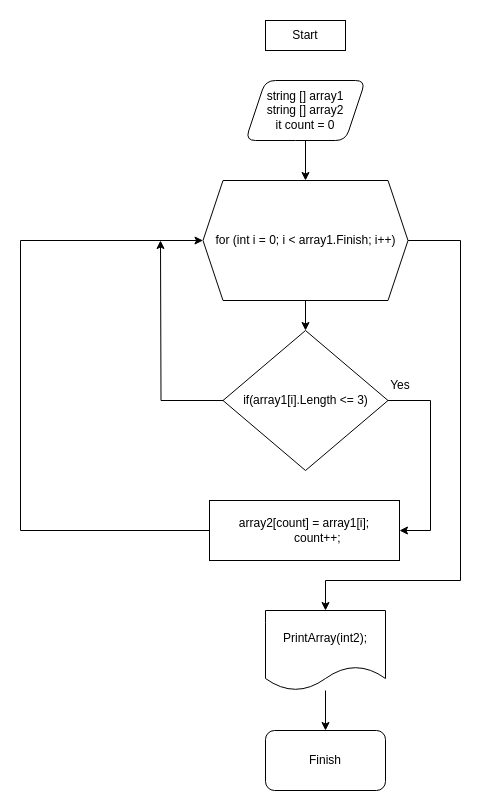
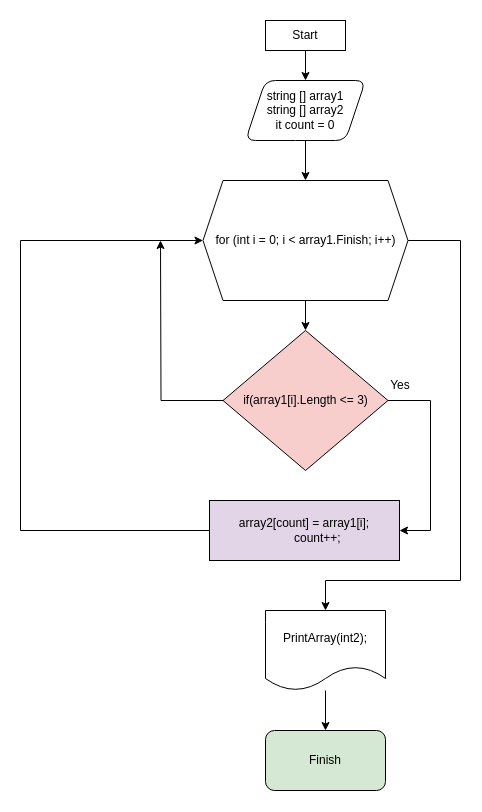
+ <mxCell id="2" value="" style="edgeStyle=orthogonalEdgeStyle;rounded=0;orthogonalLoop=1;jettySize=auto;html=1;" edge="1" parent="1" source="3" target="5"><mxGeometry relative="1" as="geometry" /></mxCell>
- <mxCell id="10" value="if(array1[i].Length &amp;lt;= 3)" style="rhombus;whiteSpace=wrap;html=1;" vertex="1" parent="1"><mxGeometry x="222.5" y="330" width="165" height="140" as="geometry" /></mxCell>
+ <mxCell id="10" value="if(array1[i].Length &amp;lt;= 3)" style="rhombus;whiteSpace=wrap;html=1;fillColor=#f8cecc;" vertex="1" parent="1"><mxGeometry x="222.5" y="330" width="165" height="140" as="geometry" /></mxCell>
- <mxCell id="17" value="&lt;div&gt;array2[count] = array1[i];&lt;/div&gt;&lt;div&gt;&amp;nbsp; &amp;nbsp; &amp;nbsp; &amp;nbsp; count++;&lt;/div&gt;" style="rounded=0;whiteSpace=wrap;html=1;" vertex="1" parent="1"><mxGeometry x="209" y="500" width="190" height="60" as="geometry" /></mxCell>
+ <mxCell id="17" value="&lt;div&gt;array2[count] = array1[i];&lt;/div&gt;&lt;div&gt;&amp;nbsp; &amp;nbsp; &amp;nbsp; &amp;nbsp; count++;&lt;/div&gt;" style="rounded=0;whiteSpace=wrap;html=1;fillColor=#e1d5e7;" vertex="1" parent="1"><mxGeometry x="209" y="500" width="190" height="60" as="geometry" /></mxCell>
- <mxCell id="14" value="Finish" style="rounded=1;whiteSpace=wrap;html=1;" vertex="1" parent="1"><mxGeometry x="265" y="730" width="120" height="60" as="geometry" /></mxCell>
+ <mxCell id="14" value="Finish" style="rounded=1;whiteSpace=wrap;html=1;fillColor=#d5e8d4;" vertex="1" parent="1"><mxGeometry x="265" y="730" width="120" height="60" as="geometry" /></mxCell>
